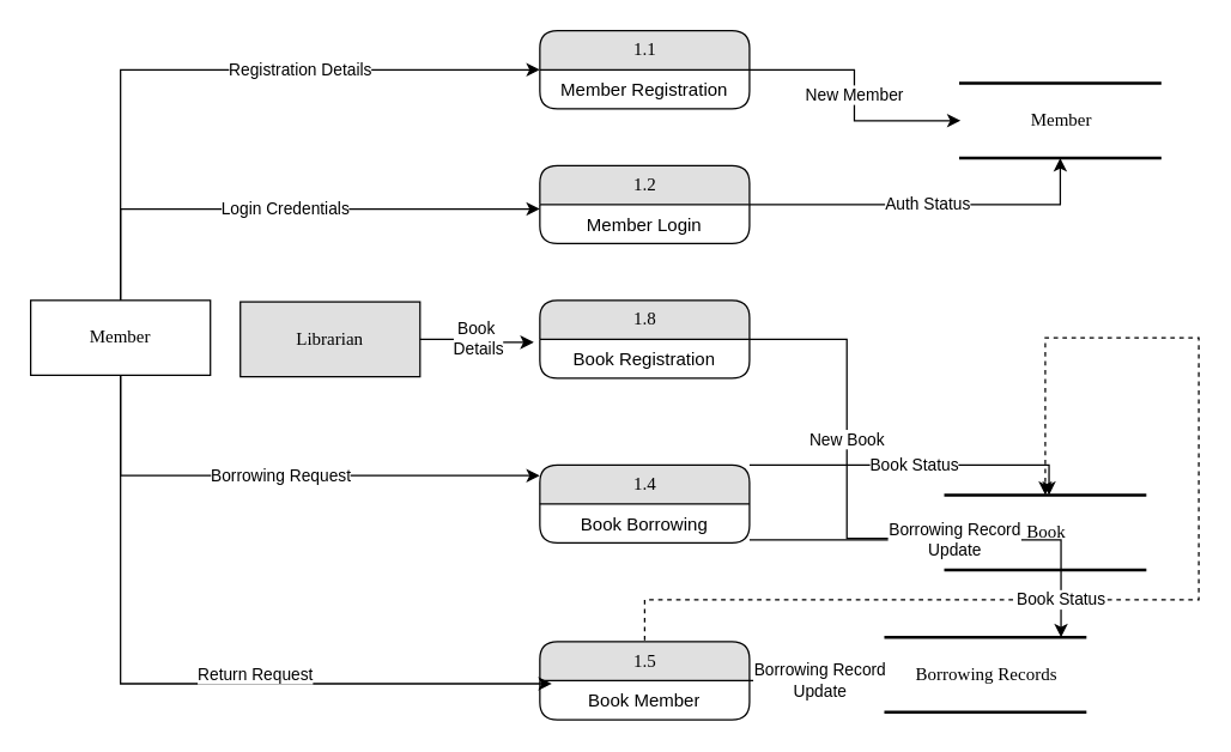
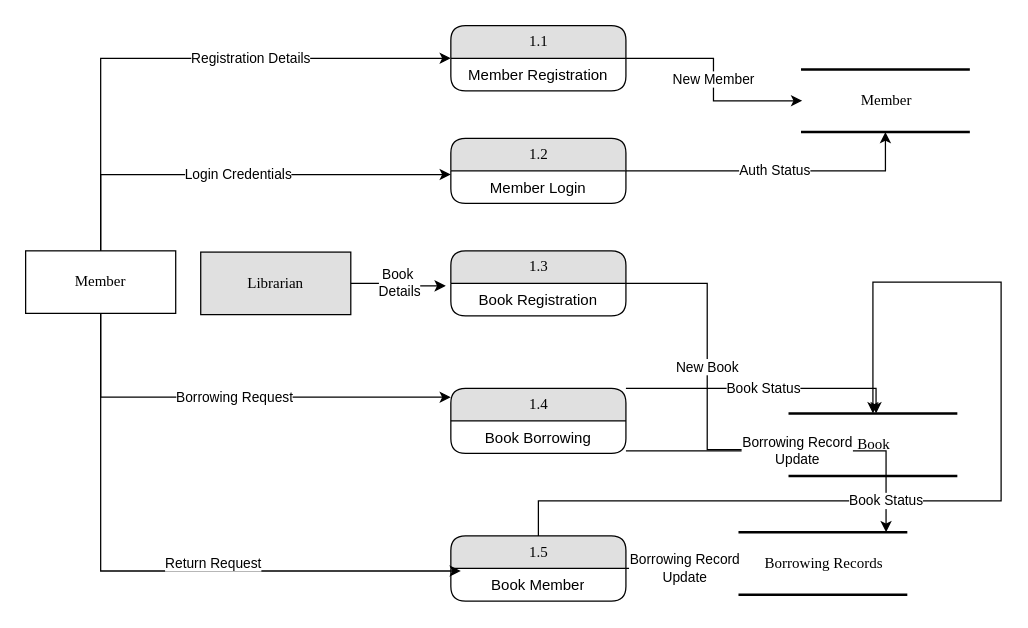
- <mxCell id="12" value="1.8" style="swimlane;html=1;fontStyle=0;childLayout=stackLayout;horizontal=1;startSize=26;fillColor=#e0e0e0;horizontalStack=0;resizeParent=1;resizeLast=0;collapsible=1;marginBottom=0;swimlaneFillColor=#ffffff;align=center;rounded=1;shadow=0;comic=0;labelBackgroundColor=none;strokeWidth=1;fontFamily=Verdana;fontSize=12" vertex="1" parent="1"><mxGeometry x="360" y="200" width="140" height="52" as="geometry" /></mxCell>
+ <mxCell id="12" value="1.3" style="swimlane;html=1;fontStyle=0;childLayout=stackLayout;horizontal=1;startSize=26;fillColor=#e0e0e0;horizontalStack=0;resizeParent=1;resizeLast=0;collapsible=1;marginBottom=0;swimlaneFillColor=#ffffff;align=center;rounded=1;shadow=0;comic=0;labelBackgroundColor=none;strokeWidth=1;fontFamily=Verdana;fontSize=12" vertex="1" parent="1"><mxGeometry x="360" y="200" width="140" height="52" as="geometry" /></mxCell>
- <mxCell id="24" value="Book Status" style="edgeStyle=orthogonalEdgeStyle;rounded=0;orthogonalLoop=1;jettySize=auto;html=1;exitX=1;exitY=0.25;exitDx=0;exitDy=0;dashed=1;" edge="1" parent="1" source="25" target="16"><mxGeometry x="-0.1" relative="1" as="geometry"><Array as="points"><mxPoint x="430" y="441" /><mxPoint x="430" y="400" /><mxPoint x="800" y="400" /><mxPoint x="800" y="225" /></Array><mxPoint as="offset" /></mxGeometry></mxCell>
+ <mxCell id="24" value="Book Status" style="edgeStyle=orthogonalEdgeStyle;rounded=0;orthogonalLoop=1;jettySize=auto;html=1;exitX=1;exitY=0.25;exitDx=0;exitDy=0;" edge="1" parent="1" source="25" target="16"><mxGeometry x="-0.1" relative="1" as="geometry"><Array as="points"><mxPoint x="430" y="441" /><mxPoint x="430" y="400" /><mxPoint x="800" y="400" /><mxPoint x="800" y="225" /></Array><mxPoint as="offset" /></mxGeometry></mxCell>
